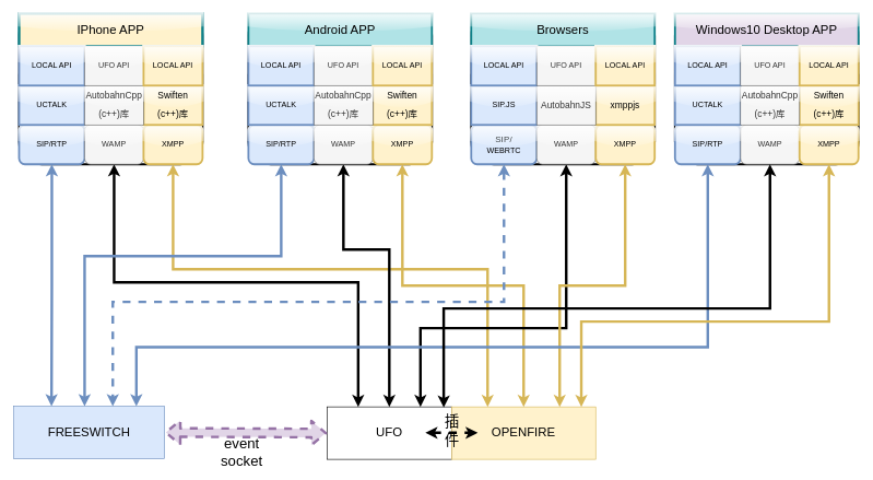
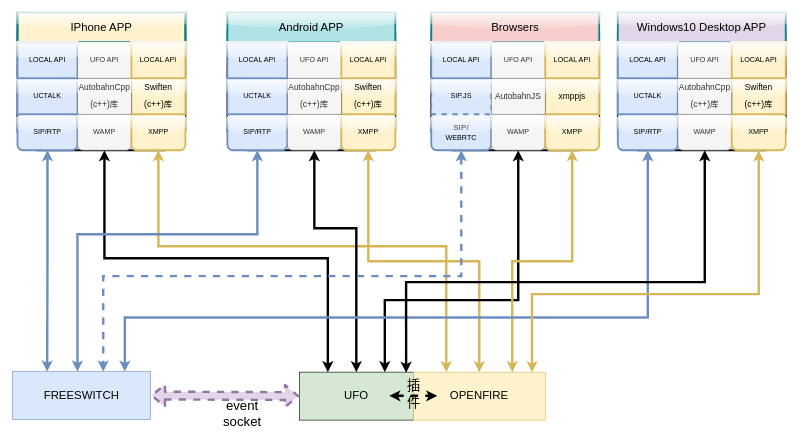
- <mxCell id="34" value="&lt;span style=&quot;font-size: 19px&quot;&gt;Browsers&lt;/span&gt;" style="rounded=0;whiteSpace=wrap;html=1;fillColor=#b0e3e6;strokeWidth=3;shadow=0;comic=0;glass=1;strokeColor=#0e8088;" parent="1" vertex="1"><mxGeometry x="718" y="20" width="280" height="50" as="geometry" /></mxCell>
+ <mxCell id="34" value="&lt;span style=&quot;font-size: 19px&quot;&gt;Browsers&lt;/span&gt;" style="rounded=0;whiteSpace=wrap;html=1;fillColor=#f8cecc;strokeWidth=3;shadow=0;comic=0;glass=1;strokeColor=#0e8088;" parent="1" vertex="1"><mxGeometry x="718" y="20" width="280" height="50" as="geometry" /></mxCell>
- <mxCell id="39" value="SIP.JS" style="rounded=0;whiteSpace=wrap;html=1;fillColor=#dae8fc;strokeColor=#6c8ebf;strokeWidth=3;shadow=0;comic=0;glass=1;" parent="1" vertex="1"><mxGeometry x="718" y="130" width="100" height="60" as="geometry" /></mxCell>
+ <mxCell id="39" value="SIP.JS" style="rounded=0;whiteSpace=wrap;html=1;fillColor=#dae8fc;strokeColor=#6c8ebf;strokeWidth=3;shadow=0;comic=0;glass=1;dashed=1;" parent="1" vertex="1"><mxGeometry x="718" y="130" width="100" height="60" as="geometry" /></mxCell>
- <mxCell id="9" value="&lt;font style=&quot;font-size: 19px&quot;&gt;UFO&lt;/font&gt;" style="rounded=0;whiteSpace=wrap;html=1;" parent="1" vertex="1"><mxGeometry x="498" y="620" width="190" height="80" as="geometry" /></mxCell>
+ <mxCell id="9" value="&lt;font style=&quot;font-size: 19px&quot;&gt;UFO&lt;/font&gt;" style="rounded=0;whiteSpace=wrap;html=1;fillColor=#d5e8d4;" parent="1" vertex="1"><mxGeometry x="498" y="620" width="190" height="80" as="geometry" /></mxCell>
- <mxCell id="50" value="&lt;span style=&quot;font-size: 22px&quot;&gt;event socket&lt;/span&gt;" style="text;html=1;strokeColor=none;fillColor=none;align=center;verticalAlign=middle;whiteSpace=wrap;rounded=0;strokeWidth=5;" parent="1" vertex="1"><mxGeometry x="348" y="667" width="40" height="43" as="geometry" /></mxCell>
+ <mxCell id="50" value="&lt;span style=&quot;font-size: 22px&quot;&gt;event socket&lt;/span&gt;" style="text;html=1;strokeColor=none;fillColor=none;align=center;verticalAlign=middle;whiteSpace=wrap;rounded=0;strokeWidth=5;" parent="1" vertex="1"><mxGeometry x="383" y="667" width="40" height="43" as="geometry" /></mxCell>
